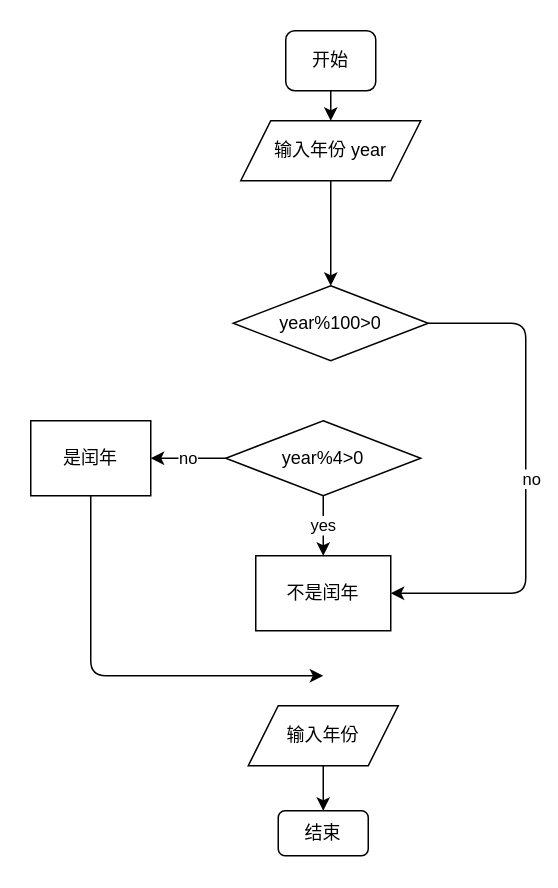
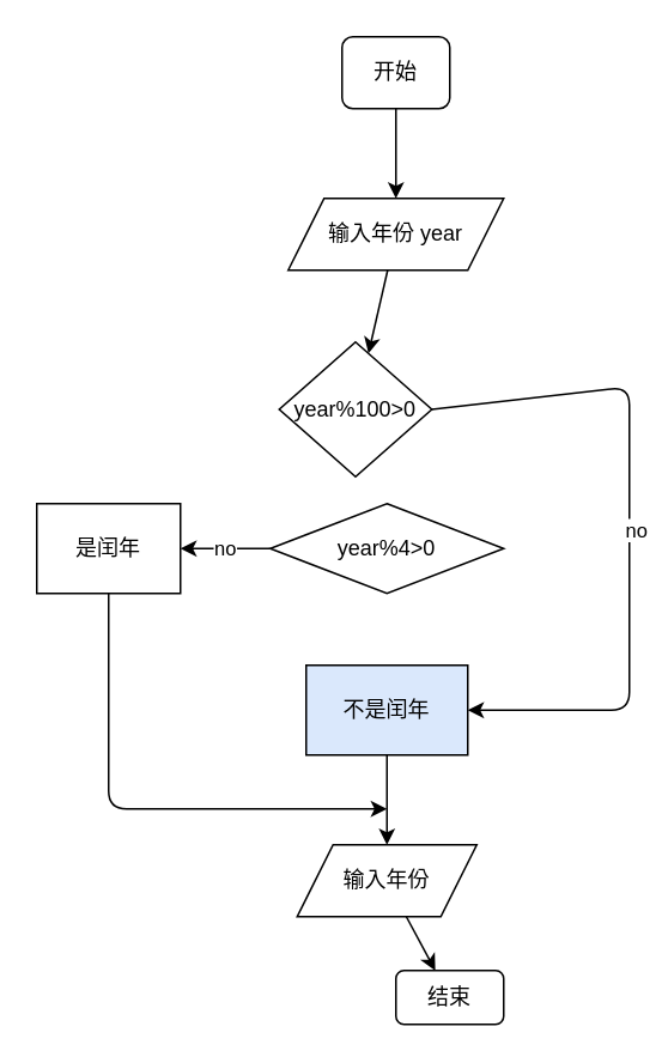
- <mxCell id="3" value="&lt;div&gt;&lt;span&gt;输入年份 year&lt;/span&gt;&lt;/div&gt;" style="shape=parallelogram;perimeter=parallelogramPerimeter;whiteSpace=wrap;html=1;fixedSize=1;" parent="1" vertex="1"><mxGeometry x="160" y="80" width="120" height="40" as="geometry" /></mxCell>
+ <mxCell id="3" value="&lt;div&gt;&lt;span&gt;输入年份 year&lt;/span&gt;&lt;/div&gt;" style="shape=parallelogram;perimeter=parallelogramPerimeter;whiteSpace=wrap;html=1;fixedSize=1;" parent="1" vertex="1"><mxGeometry x="160" y="110" width="120" height="40" as="geometry" /></mxCell>
- <mxCell id="6" value="year%100&amp;gt;0" style="rhombus;whiteSpace=wrap;html=1;" parent="1" vertex="1"><mxGeometry x="155" y="190" width="130" height="50" as="geometry" /></mxCell>
+ <mxCell id="6" value="year%100&amp;gt;0" style="rhombus;whiteSpace=wrap;html=1;" parent="1" vertex="1"><mxGeometry x="155" y="190" width="85" height="75" as="geometry" /></mxCell>
- <mxCell id="7" value="yes" style="edgeStyle=none;html=1;" edge="1" parent="1" source="9" target="11"><mxGeometry relative="1" as="geometry" /></mxCell>
- <mxCell id="11" value="不是闰年" style="rounded=0;whiteSpace=wrap;html=1;" parent="1" vertex="1"><mxGeometry x="170" y="370" width="90" height="50" as="geometry" /></mxCell>
+ <mxCell id="11" value="不是闰年" style="rounded=0;whiteSpace=wrap;html=1;fillColor=#dae8fc;" parent="1" vertex="1"><mxGeometry x="170" y="370" width="90" height="50" as="geometry" /></mxCell>
+ <mxCell id="10" value="" style="edgeStyle=none;html=1;" parent="1" source="11" target="15" edge="1"><mxGeometry relative="1" as="geometry" /></mxCell>
- <mxCell id="18" value="结束" style="rounded=1;whiteSpace=wrap;html=1;" vertex="1" parent="1"><mxGeometry x="185" y="540" width="60" height="30" as="geometry" /></mxCell>
+ <mxCell id="18" value="结束" style="rounded=1;whiteSpace=wrap;html=1;" vertex="1" parent="1"><mxGeometry x="220" y="540" width="60" height="30" as="geometry" /></mxCell>
